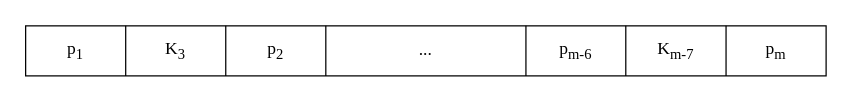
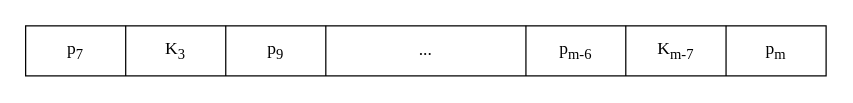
- <mxCell id="9" value="p&lt;sub&gt;1&lt;/sub&gt;" style="text;html=1;strokeColor=none;fillColor=none;align=center;verticalAlign=middle;whiteSpace=wrap;rounded=0;fontFamily=Times New Roman;fontSize=14;" vertex="1" parent="1"><mxGeometry x="20" y="20" width="80" height="40" as="geometry" /></mxCell>
+ <mxCell id="9" value="p&lt;sub&gt;7&lt;/sub&gt;" style="text;html=1;strokeColor=none;fillColor=none;align=center;verticalAlign=middle;whiteSpace=wrap;rounded=0;fontFamily=Times New Roman;fontSize=14;" vertex="1" parent="1"><mxGeometry x="20" y="20" width="80" height="40" as="geometry" /></mxCell>
- <mxCell id="11" value="p&lt;sub&gt;2&lt;/sub&gt;" style="text;html=1;strokeColor=none;fillColor=none;align=center;verticalAlign=middle;whiteSpace=wrap;rounded=0;fontFamily=Times New Roman;fontSize=14;" vertex="1" parent="1"><mxGeometry x="180" y="20" width="80" height="40" as="geometry" /></mxCell>
+ <mxCell id="11" value="p&lt;sub&gt;9&lt;/sub&gt;" style="text;html=1;strokeColor=none;fillColor=none;align=center;verticalAlign=middle;whiteSpace=wrap;rounded=0;fontFamily=Times New Roman;fontSize=14;" vertex="1" parent="1"><mxGeometry x="180" y="20" width="80" height="40" as="geometry" /></mxCell>
